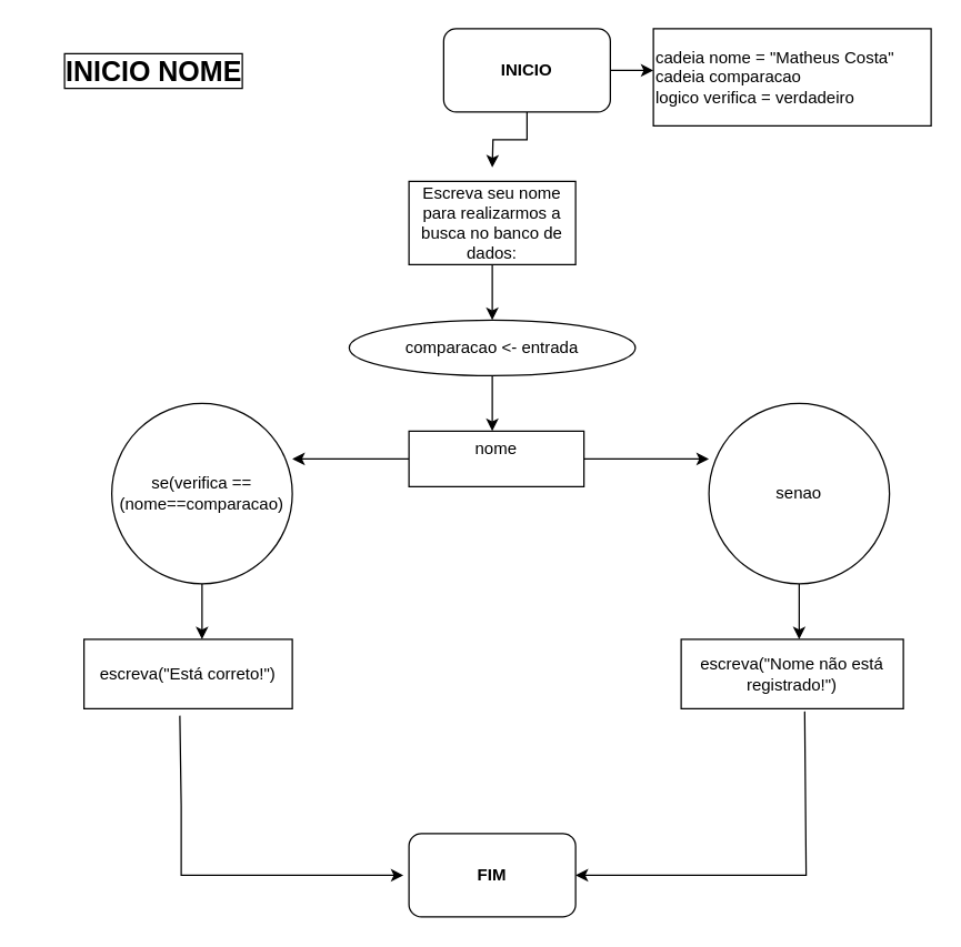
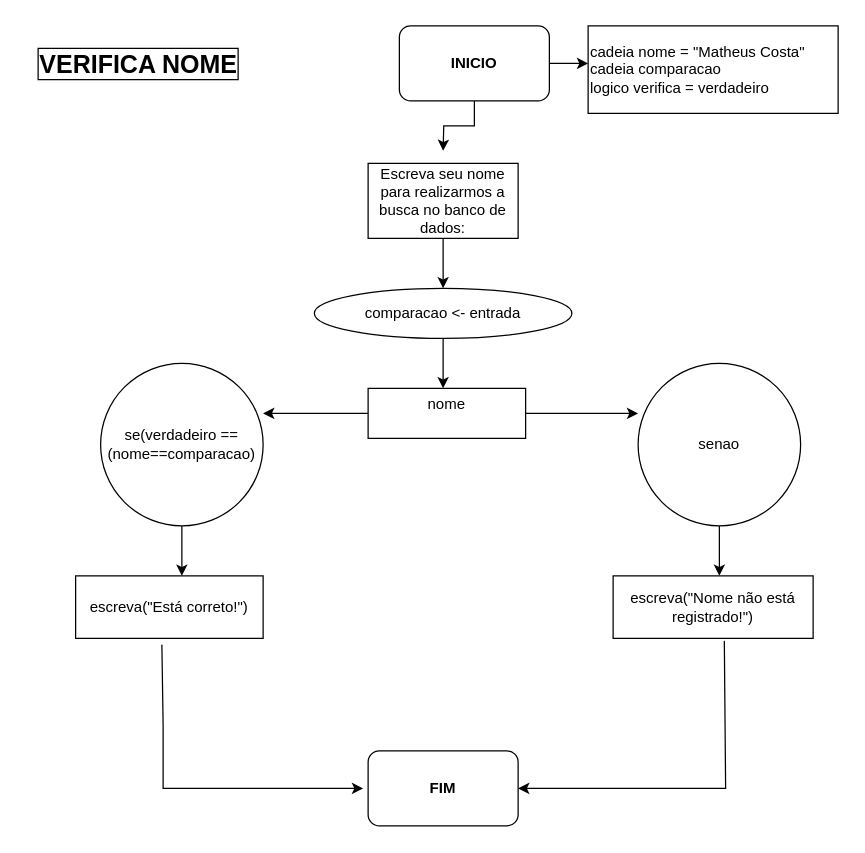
- <mxCell id="22" value="&lt;font style=&quot;font-size: 20px;&quot;&gt;&lt;span&gt;INICIO NOME&lt;/span&gt;&lt;/font&gt;" style="text;html=1;align=center;verticalAlign=middle;resizable=0;points=[];autosize=1;strokeColor=none;fillColor=none;labelBackgroundColor=default;textShadow=0;labelBorderColor=default;fontStyle=1" vertex="1" parent="1"><mxGeometry x="20" y="30" width="180" height="40" as="geometry" /></mxCell>
+ <mxCell id="22" value="&lt;font style=&quot;font-size: 20px;&quot;&gt;&lt;span&gt;VERIFICA NOME&lt;/span&gt;&lt;/font&gt;" style="text;html=1;align=center;verticalAlign=middle;resizable=0;points=[];autosize=1;strokeColor=none;fillColor=none;labelBackgroundColor=default;textShadow=0;labelBorderColor=default;fontStyle=1" vertex="1" parent="1"><mxGeometry x="20" y="30" width="180" height="40" as="geometry" /></mxCell>
- <mxCell id="14" value="se(verifica == (nome==comparacao)" style="ellipse;whiteSpace=wrap;html=1;aspect=fixed;" vertex="1" parent="1"><mxGeometry x="80" y="290" width="130" height="130" as="geometry" /></mxCell>
+ <mxCell id="14" value="se(verdadeiro == (nome==comparacao)" style="ellipse;whiteSpace=wrap;html=1;aspect=fixed;" vertex="1" parent="1"><mxGeometry x="80" y="290" width="130" height="130" as="geometry" /></mxCell>
